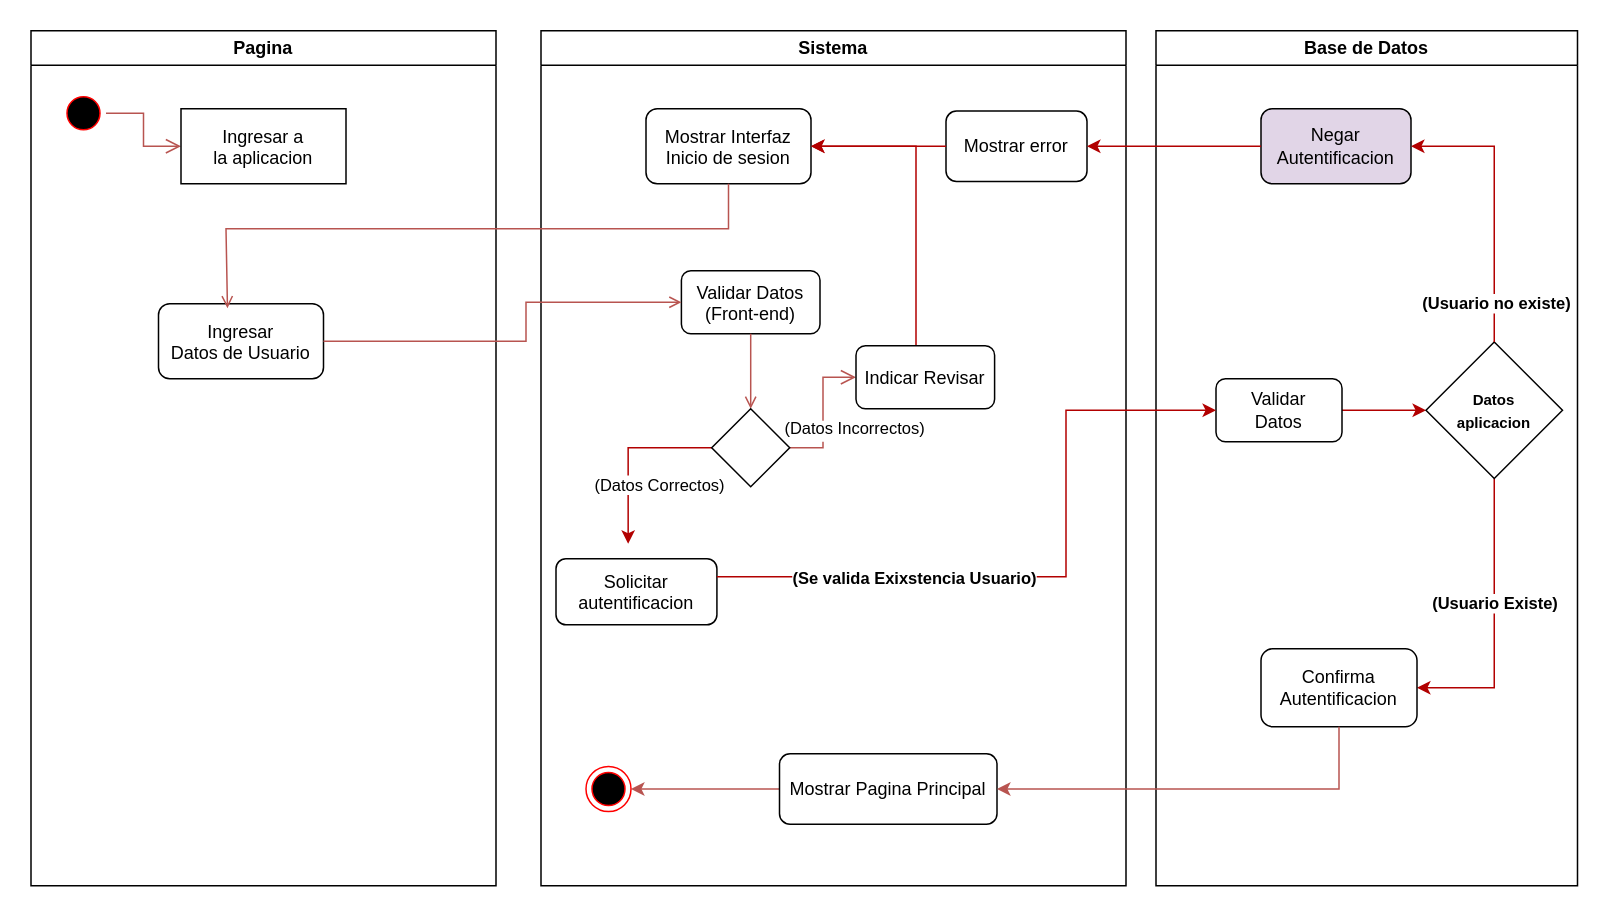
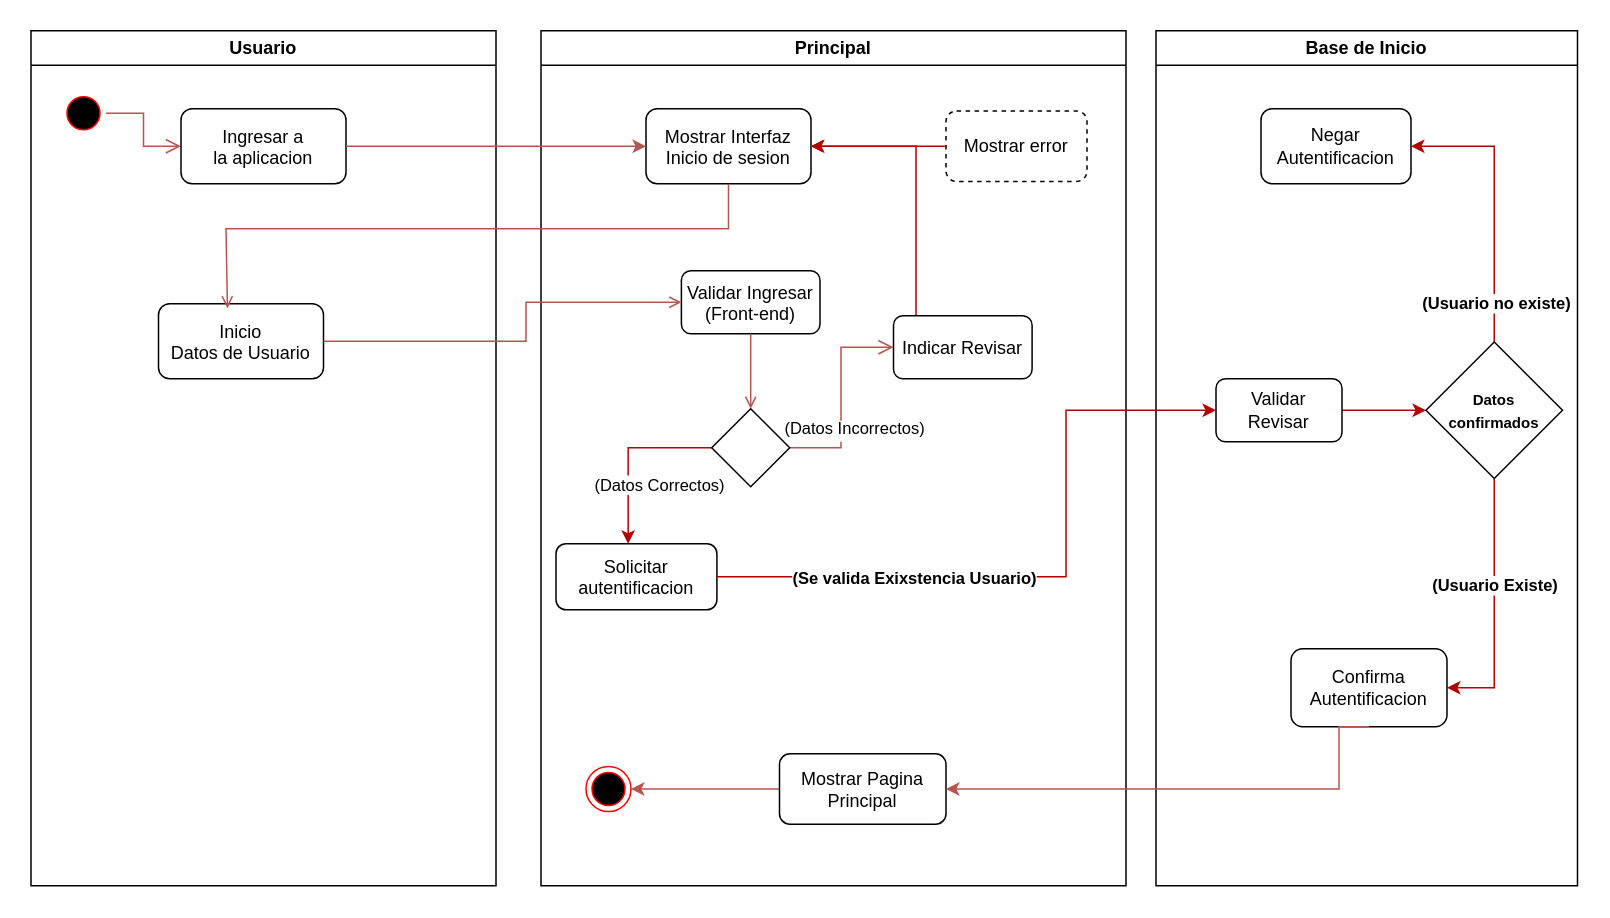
- <mxCell id="2" value="Pagina" style="swimlane;whiteSpace=wrap" parent="1" vertex="1"><mxGeometry x="20" y="20" width="310" height="570" as="geometry" /></mxCell>
+ <mxCell id="2" value="Usuario" style="swimlane;whiteSpace=wrap" parent="1" vertex="1"><mxGeometry x="20" y="20" width="310" height="570" as="geometry" /></mxCell>
- <mxCell id="7" value="Sistema" style="swimlane;whiteSpace=wrap;startSize=23;" parent="1" vertex="1"><mxGeometry x="360" y="20" width="390" height="570" as="geometry" /></mxCell>
+ <mxCell id="7" value="Principal" style="swimlane;whiteSpace=wrap;startSize=23;" parent="1" vertex="1"><mxGeometry x="360" y="20" width="390" height="570" as="geometry" /></mxCell>
- <mxCell id="23" value="Base de Datos" style="swimlane;whiteSpace=wrap" parent="1" vertex="1"><mxGeometry x="770" y="20" width="281" height="570" as="geometry" /></mxCell>
+ <mxCell id="23" value="Base de Inicio" style="swimlane;whiteSpace=wrap" parent="1" vertex="1"><mxGeometry x="770" y="20" width="281" height="570" as="geometry" /></mxCell>
- <mxCell id="5" value="Ingresar a &#10;la aplicacion" style="align=center;rounded=0;" parent="2" vertex="1"><mxGeometry x="100" y="52" width="110" height="50" as="geometry" /></mxCell>
+ <mxCell id="5" value="Ingresar a &#10;la aplicacion" style="align=center;rounded=1;" parent="2" vertex="1"><mxGeometry x="100" y="52" width="110" height="50" as="geometry" /></mxCell>
+ <mxCell id="33" style="edgeStyle=orthogonalEdgeStyle;rounded=0;orthogonalLoop=1;jettySize=auto;html=1;exitX=1;exitY=0.5;exitDx=0;exitDy=0;entryX=0;entryY=0.5;entryDx=0;entryDy=0;fillColor=#f8cecc;gradientColor=#ea6b66;strokeColor=#b85450;" edge="1" parent="1" source="5" target="8"><mxGeometry relative="1" as="geometry" /></mxCell>
- <mxCell id="21" style="edgeStyle=orthogonalEdgeStyle;rounded=0;orthogonalLoop=1;jettySize=auto;html=1;entryX=1;entryY=0.5;entryDx=0;entryDy=0;fillColor=#e51400;strokeColor=#B20000;" edge="1" parent="7" source="20" target="8"><mxGeometry relative="1" as="geometry"><Array as="points" /></mxGeometry></mxCell>
+ <mxCell id="21" style="edgeStyle=orthogonalEdgeStyle;rounded=0;orthogonalLoop=1;jettySize=auto;html=1;entryX=1;entryY=0.5;entryDx=0;entryDy=0;fillColor=#e51400;strokeColor=#B20000;endArrow=open;" edge="1" parent="7" source="20" target="8"><mxGeometry relative="1" as="geometry"><Array as="points" /></mxGeometry></mxCell>
- <mxCell id="20" value="Mostrar error" style="rounded=1;whiteSpace=wrap;html=1;" vertex="1" parent="7"><mxGeometry x="270" y="53.5" width="94" height="47" as="geometry" /></mxCell>
+ <mxCell id="20" value="Mostrar error" style="rounded=1;whiteSpace=wrap;html=1;dashed=1;" vertex="1" parent="7"><mxGeometry x="270" y="53.5" width="94" height="47" as="geometry" /></mxCell>
- <mxCell id="38" value="" style="edgeStyle=orthogonalEdgeStyle;rounded=0;orthogonalLoop=1;jettySize=auto;html=1;entryX=1;entryY=0.5;entryDx=0;entryDy=0;fillColor=#e51400;strokeColor=#B20000;" edge="1" parent="1" source="29" target="20"><mxGeometry relative="1" as="geometry"><mxPoint x="790" y="97" as="sourcePoint" /><mxPoint x="540" y="97" as="targetPoint" /><Array as="points" /></mxGeometry></mxCell>
- <mxCell id="29" value="Negar Autentificacion" style="rounded=1;whiteSpace=wrap;html=1;fillColor=#e1d5e7;" vertex="1" parent="23"><mxGeometry x="70" y="52" width="100" height="50" as="geometry" /></mxCell>
+ <mxCell id="29" value="Negar Autentificacion" style="rounded=1;whiteSpace=wrap;html=1;" vertex="1" parent="23"><mxGeometry x="70" y="52" width="100" height="50" as="geometry" /></mxCell>
- <mxCell id="13" value="Validar Datos&#10;(Front-end)" style="rounded=1;" parent="7" vertex="1"><mxGeometry x="93.6" y="160" width="92.4" height="42" as="geometry" /></mxCell>
+ <mxCell id="13" value="Validar Ingresar&#10;(Front-end)" style="rounded=1;" parent="7" vertex="1"><mxGeometry x="93.6" y="160" width="92.4" height="42" as="geometry" /></mxCell>
- <mxCell id="6" value="Ingresar &#10;Datos de Usuario" style="rounded=1;" parent="2" vertex="1"><mxGeometry x="85" y="182" width="110" height="50" as="geometry" /></mxCell>
+ <mxCell id="6" value="Inicio &#10;Datos de Usuario" style="rounded=1;" parent="2" vertex="1"><mxGeometry x="85" y="182" width="110" height="50" as="geometry" /></mxCell>
- <mxCell id="12" value="Indicar Revisar" style="rounded=1;" parent="7" vertex="1"><mxGeometry x="210" y="210" width="92.4" height="42" as="geometry" /></mxCell>
+ <mxCell id="12" value="Indicar Revisar" style="rounded=1;" parent="7" vertex="1"><mxGeometry x="235" y="190" width="92.4" height="42" as="geometry" /></mxCell>
- <mxCell id="25" value="Validar&lt;br&gt;Datos" style="rounded=1;whiteSpace=wrap;html=1;" vertex="1" parent="23"><mxGeometry x="40" y="232" width="84" height="42" as="geometry" /></mxCell>
+ <mxCell id="25" value="Validar&lt;br&gt;Revisar" style="rounded=1;whiteSpace=wrap;html=1;" vertex="1" parent="23"><mxGeometry x="40" y="232" width="84" height="42" as="geometry" /></mxCell>
- <mxCell id="28" value="&lt;font style=&quot;font-size: 10px;&quot;&gt;&lt;b&gt;Datos&lt;br&gt;aplicacion&lt;/b&gt;&lt;/font&gt;" style="rhombus;whiteSpace=wrap;html=1;" vertex="1" parent="23"><mxGeometry x="180" y="207.5" width="91" height="91" as="geometry" /></mxCell>
+ <mxCell id="28" value="&lt;font style=&quot;font-size: 10px;&quot;&gt;&lt;b&gt;Datos&lt;br&gt;confirmados&lt;/b&gt;&lt;/font&gt;" style="rhombus;whiteSpace=wrap;html=1;" vertex="1" parent="23"><mxGeometry x="180" y="207.5" width="91" height="91" as="geometry" /></mxCell>
- <mxCell id="9" value="Solicitar &#10;autentificacion" style="rounded=1;" parent="7" vertex="1"><mxGeometry x="10" y="352" width="107.28" height="44" as="geometry" /></mxCell>
+ <mxCell id="9" value="Solicitar &#10;autentificacion" style="rounded=1;" parent="7" vertex="1"><mxGeometry x="10" y="342" width="107.28" height="44" as="geometry" /></mxCell>
- <mxCell id="32" value="Confirma Autentificacion" style="rounded=1;whiteSpace=wrap;html=1;" vertex="1" parent="23"><mxGeometry x="70" y="412" width="104" height="52" as="geometry" /></mxCell>
+ <mxCell id="32" value="Confirma Autentificacion" style="rounded=1;whiteSpace=wrap;html=1;" vertex="1" parent="23"><mxGeometry x="90" y="412" width="104" height="52" as="geometry" /></mxCell>
- <mxCell id="19" value="Mostrar Pagina Principal" style="rounded=1;whiteSpace=wrap;html=1;" vertex="1" parent="7"><mxGeometry x="159" y="482" width="145" height="47" as="geometry" /></mxCell>
+ <mxCell id="19" value="Mostrar Pagina Principal" style="rounded=1;whiteSpace=wrap;html=1;" vertex="1" parent="7"><mxGeometry x="159" y="482" width="111" height="47" as="geometry" /></mxCell>
